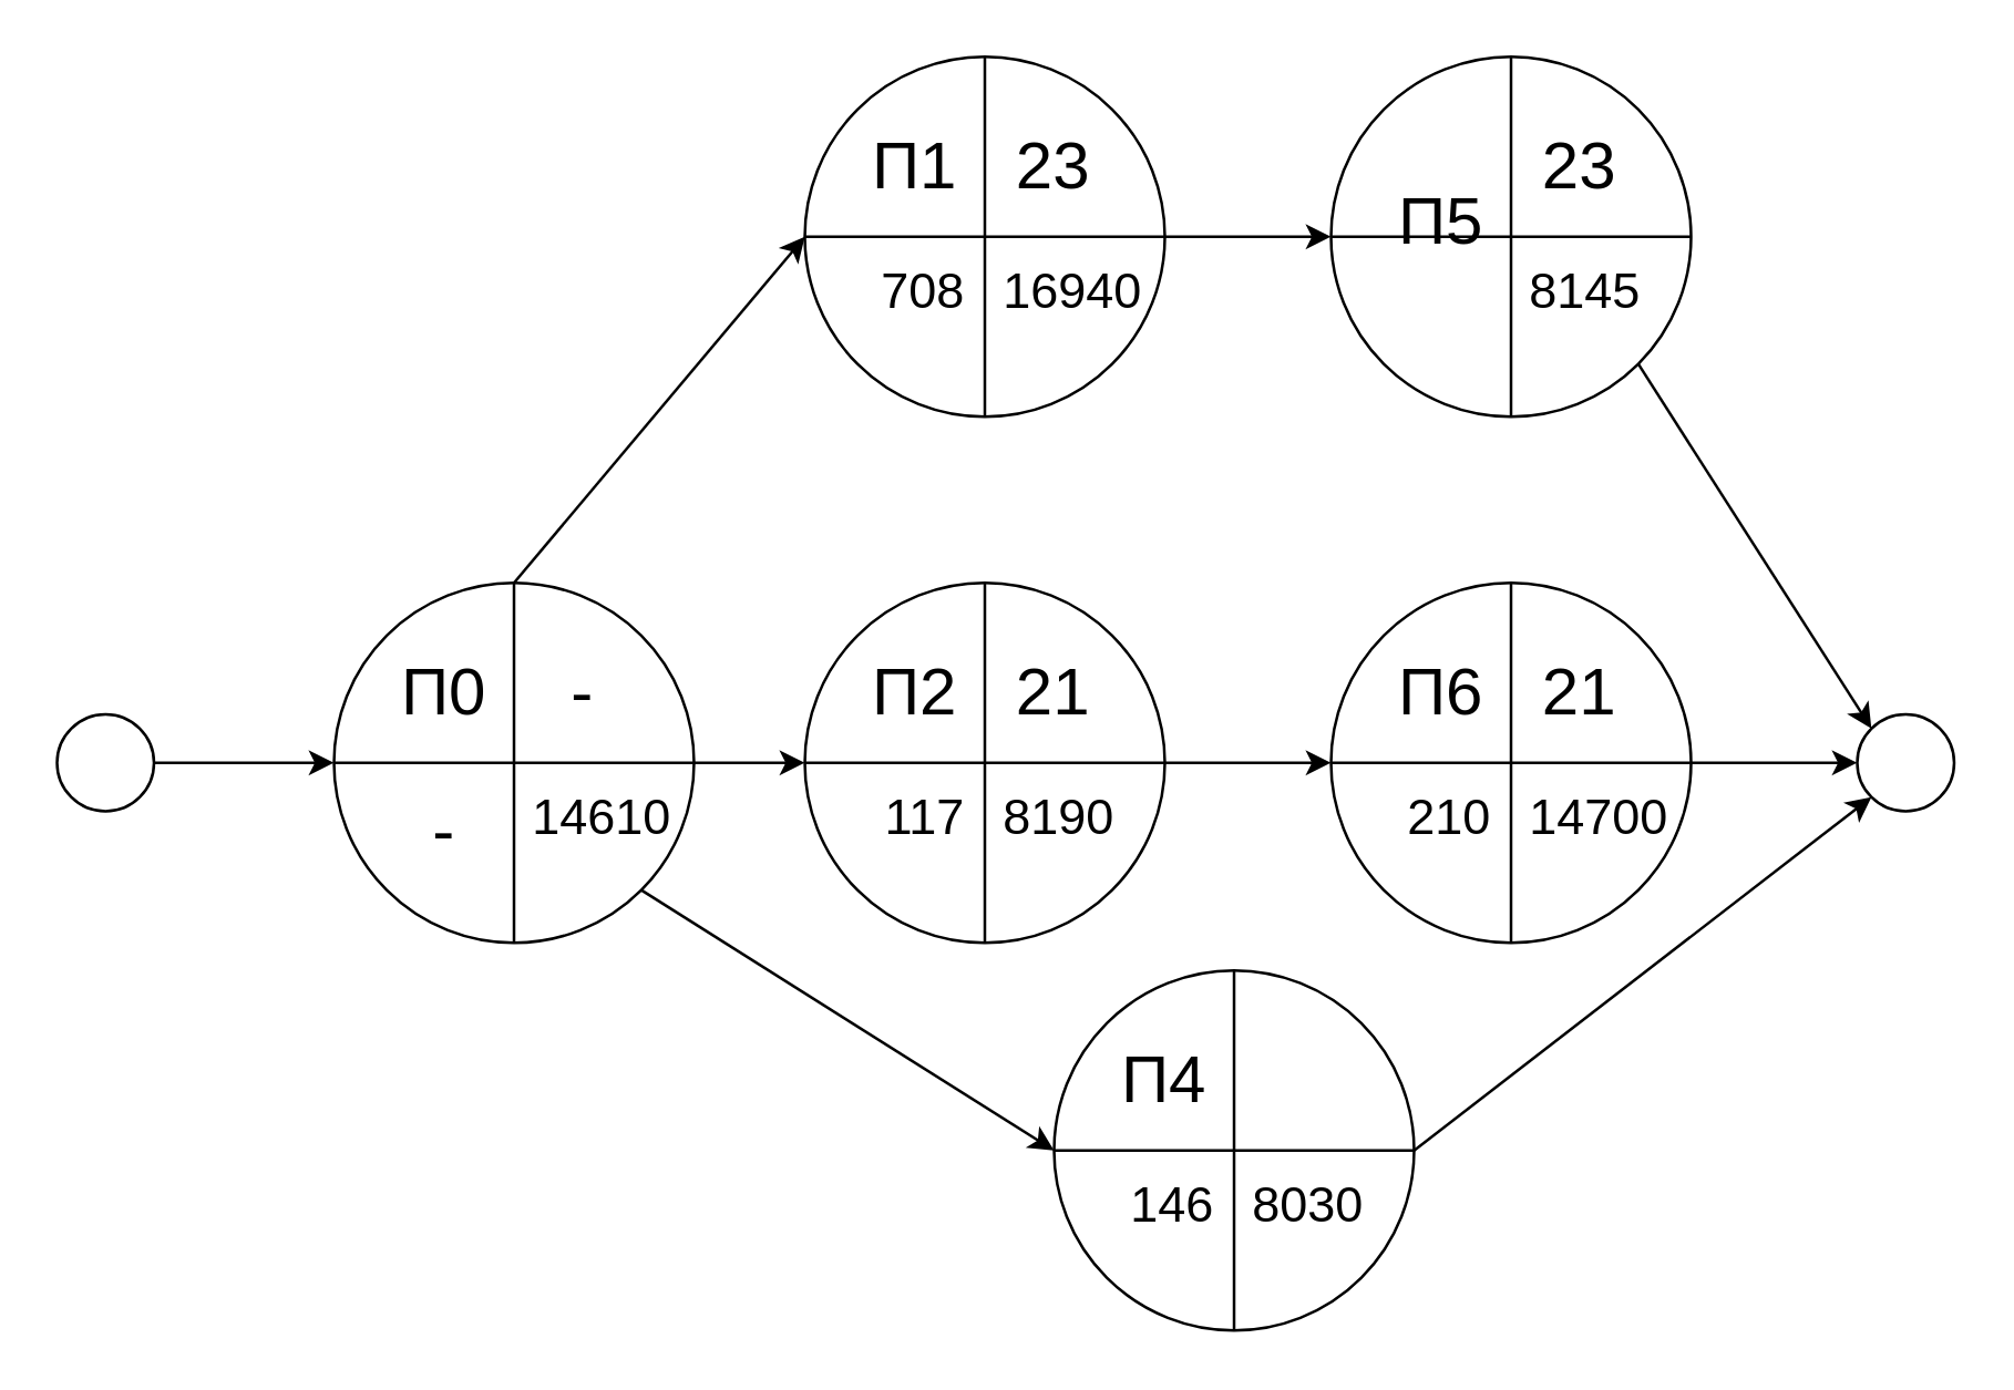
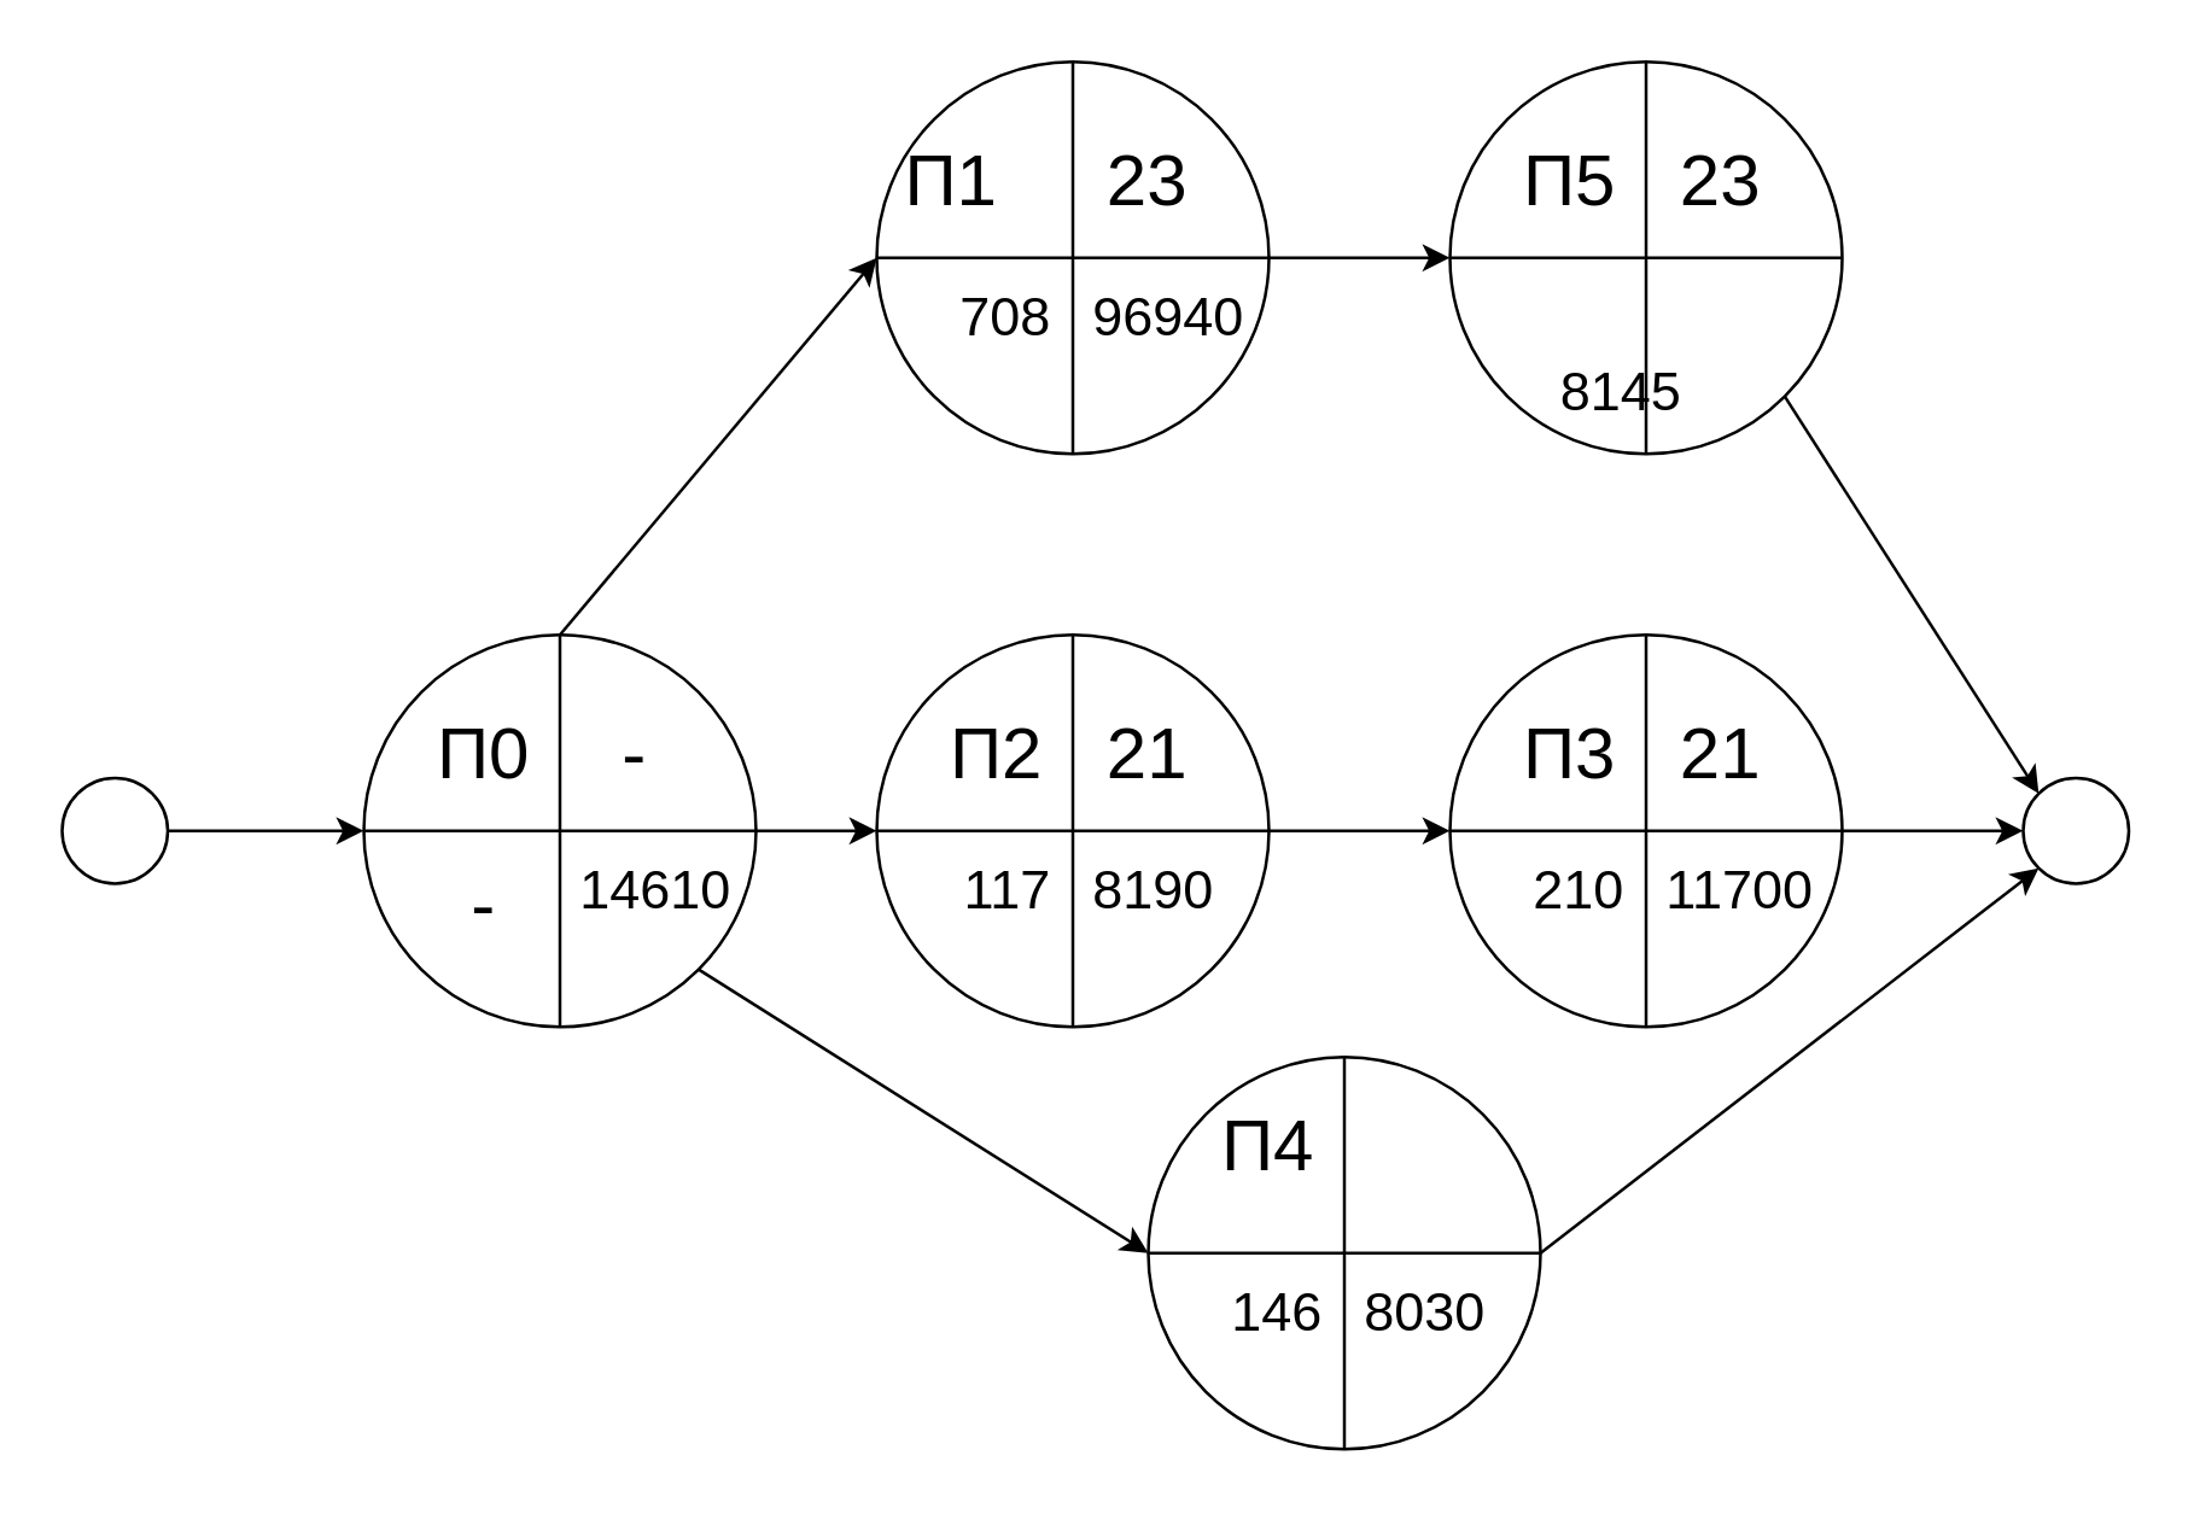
- <mxCell id="28" value="&lt;span style=&quot;font-size: 24px;&quot;&gt;П1&lt;/span&gt;" style="text;html=1;strokeColor=none;fillColor=none;align=center;verticalAlign=middle;whiteSpace=wrap;rounded=0;" vertex="1" parent="1"><mxGeometry x="310" y="40" width="40" height="40" as="geometry" /></mxCell>
+ <mxCell id="28" value="&lt;span style=&quot;font-size: 24px;&quot;&gt;П1&lt;/span&gt;" style="text;html=1;strokeColor=none;fillColor=none;align=center;verticalAlign=middle;whiteSpace=wrap;rounded=0;" vertex="1" parent="1"><mxGeometry x="295" y="40" width="40" height="40" as="geometry" /></mxCell>
- <mxCell id="39" value="&lt;span style=&quot;font-size: 24px;&quot;&gt;П5&lt;/span&gt;" style="text;html=1;strokeColor=none;fillColor=none;align=center;verticalAlign=middle;whiteSpace=wrap;rounded=0;" vertex="1" parent="1"><mxGeometry x="500" y="60" width="40" height="40" as="geometry" /></mxCell>
+ <mxCell id="39" value="&lt;span style=&quot;font-size: 24px;&quot;&gt;П5&lt;/span&gt;" style="text;html=1;strokeColor=none;fillColor=none;align=center;verticalAlign=middle;whiteSpace=wrap;rounded=0;" vertex="1" parent="1"><mxGeometry x="500" y="40" width="40" height="40" as="geometry" /></mxCell>
- <mxCell id="29" value="&lt;font style=&quot;font-size: 18px;&quot;&gt;16940&lt;/font&gt;" style="text;html=1;strokeColor=none;fillColor=none;align=left;verticalAlign=middle;whiteSpace=wrap;rounded=0;" vertex="1" parent="1"><mxGeometry x="360" y="90" width="60" height="30" as="geometry" /></mxCell>
+ <mxCell id="29" value="&lt;font style=&quot;font-size: 18px;&quot;&gt;96940&lt;/font&gt;" style="text;html=1;strokeColor=none;fillColor=none;align=left;verticalAlign=middle;whiteSpace=wrap;rounded=0;" vertex="1" parent="1"><mxGeometry x="360" y="90" width="60" height="30" as="geometry" /></mxCell>
- <mxCell id="40" value="&lt;font style=&quot;font-size: 18px;&quot;&gt;8145&lt;/font&gt;" style="text;html=1;strokeColor=none;fillColor=none;align=left;verticalAlign=middle;whiteSpace=wrap;rounded=0;" vertex="1" parent="1"><mxGeometry x="550" y="90" width="60" height="30" as="geometry" /></mxCell>
+ <mxCell id="40" value="&lt;font style=&quot;font-size: 18px;&quot;&gt;8145&lt;/font&gt;" style="text;html=1;strokeColor=none;fillColor=none;align=left;verticalAlign=middle;whiteSpace=wrap;rounded=0;" vertex="1" parent="1"><mxGeometry x="515" y="115" width="60" height="30" as="geometry" /></mxCell>
- <mxCell id="16" value="&lt;span style=&quot;font-size: 24px;&quot;&gt;П6&lt;/span&gt;" style="text;html=1;strokeColor=none;fillColor=none;align=center;verticalAlign=middle;whiteSpace=wrap;rounded=0;" vertex="1" parent="1"><mxGeometry x="500" y="230" width="40" height="40" as="geometry" /></mxCell>
+ <mxCell id="16" value="&lt;span style=&quot;font-size: 24px;&quot;&gt;П3&lt;/span&gt;" style="text;html=1;strokeColor=none;fillColor=none;align=center;verticalAlign=middle;whiteSpace=wrap;rounded=0;" vertex="1" parent="1"><mxGeometry x="500" y="230" width="40" height="40" as="geometry" /></mxCell>
- <mxCell id="17" value="&lt;font style=&quot;font-size: 18px;&quot;&gt;14700&lt;/font&gt;" style="text;html=1;strokeColor=none;fillColor=none;align=left;verticalAlign=middle;whiteSpace=wrap;rounded=0;" vertex="1" parent="1"><mxGeometry x="550" y="280" width="60" height="30" as="geometry" /></mxCell>
+ <mxCell id="17" value="&lt;font style=&quot;font-size: 18px;&quot;&gt;11700&lt;/font&gt;" style="text;html=1;strokeColor=none;fillColor=none;align=left;verticalAlign=middle;whiteSpace=wrap;rounded=0;" vertex="1" parent="1"><mxGeometry x="550" y="280" width="60" height="30" as="geometry" /></mxCell>
- <mxCell id="34" value="&lt;span style=&quot;font-size: 24px;&quot;&gt;П4&lt;/span&gt;" style="text;html=1;strokeColor=none;fillColor=none;align=center;verticalAlign=middle;whiteSpace=wrap;rounded=0;" vertex="1" parent="1"><mxGeometry x="400" y="370" width="40" height="40" as="geometry" /></mxCell>
+ <mxCell id="34" value="&lt;span style=&quot;font-size: 24px;&quot;&gt;П4&lt;/span&gt;" style="text;html=1;strokeColor=none;fillColor=none;align=center;verticalAlign=middle;whiteSpace=wrap;rounded=0;" vertex="1" parent="1"><mxGeometry x="400" y="360" width="40" height="40" as="geometry" /></mxCell>
